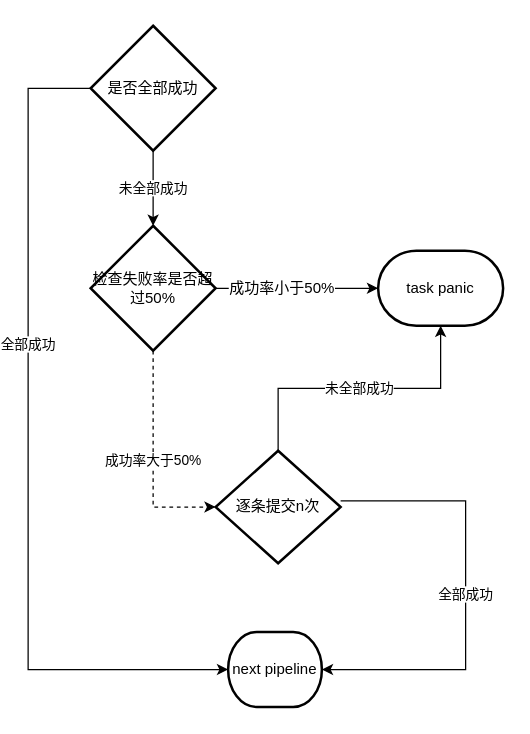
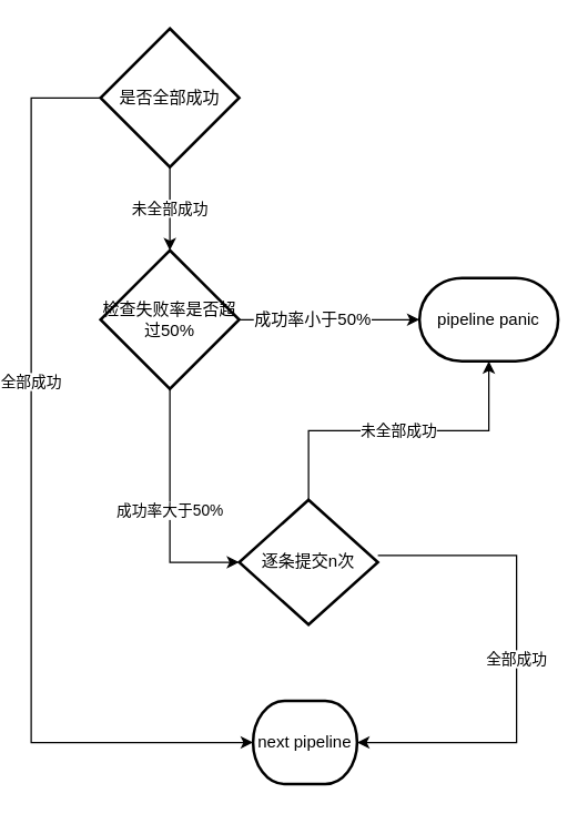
- <mxCell id="10" value="task panic" style="strokeWidth=2;html=1;shape=mxgraph.flowchart.terminator;whiteSpace=wrap;" parent="1" vertex="1"><mxGeometry x="300" y="200" width="100" height="60" as="geometry" /></mxCell>
+ <mxCell id="10" value="pipeline panic" style="strokeWidth=2;html=1;shape=mxgraph.flowchart.terminator;whiteSpace=wrap;" parent="1" vertex="1"><mxGeometry x="300" y="200" width="100" height="60" as="geometry" /></mxCell>
- <mxCell id="8" value="成功率大于50%" style="edgeStyle=orthogonalEdgeStyle;rounded=0;orthogonalLoop=1;jettySize=auto;html=1;exitX=0.5;exitY=1;exitDx=0;exitDy=0;exitPerimeter=0;dashed=1;" parent="1" source="9" target="13" edge="1"><mxGeometry relative="1" as="geometry"><Array as="points"><mxPoint x="120" y="405" /></Array></mxGeometry></mxCell>
+ <mxCell id="8" value="成功率大于50%" style="edgeStyle=orthogonalEdgeStyle;rounded=0;orthogonalLoop=1;jettySize=auto;html=1;exitX=0.5;exitY=1;exitDx=0;exitDy=0;exitPerimeter=0;" parent="1" source="9" target="13" edge="1"><mxGeometry relative="1" as="geometry"><Array as="points"><mxPoint x="120" y="405" /></Array></mxGeometry></mxCell>
